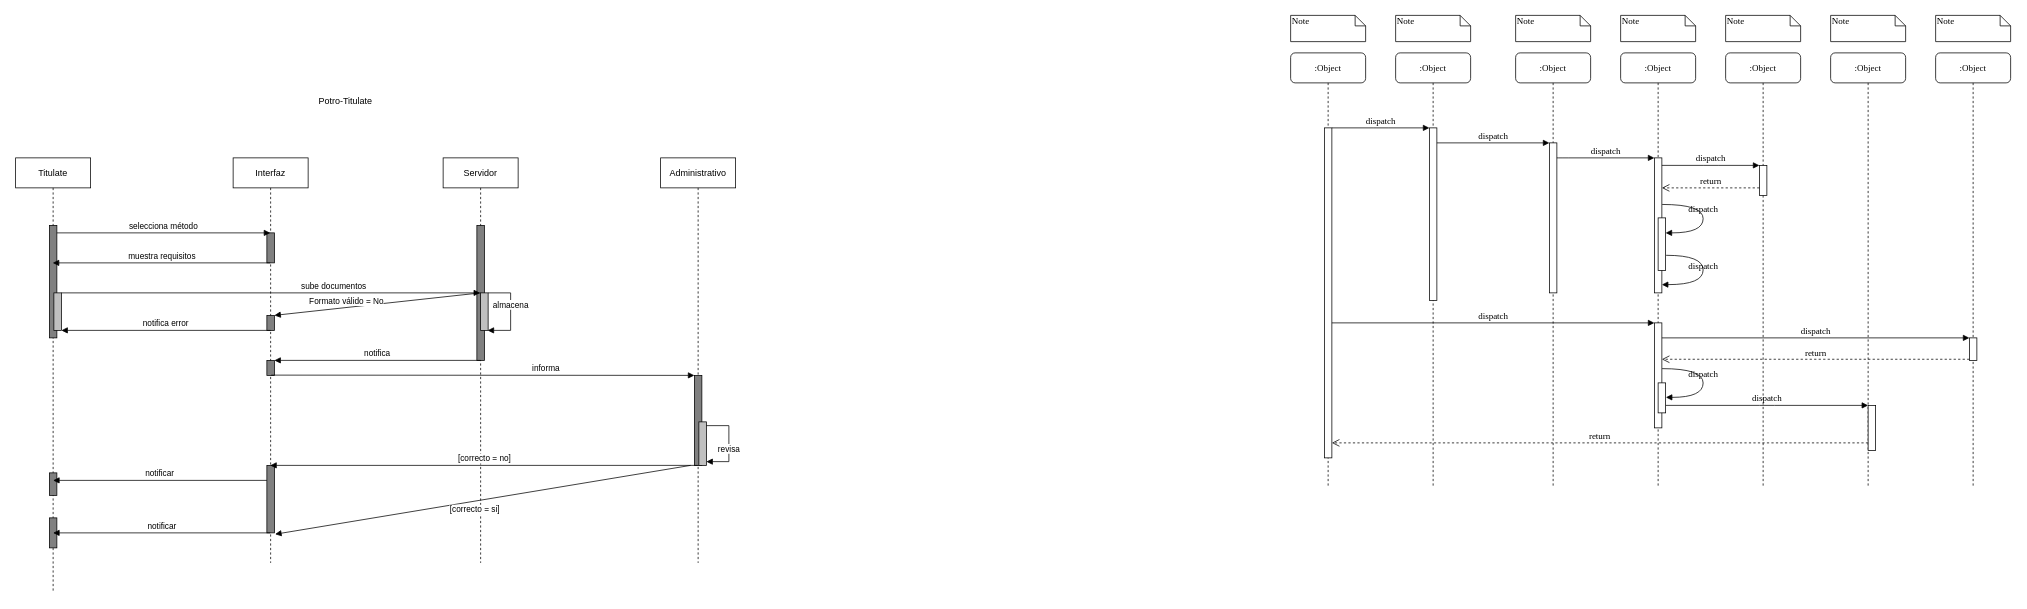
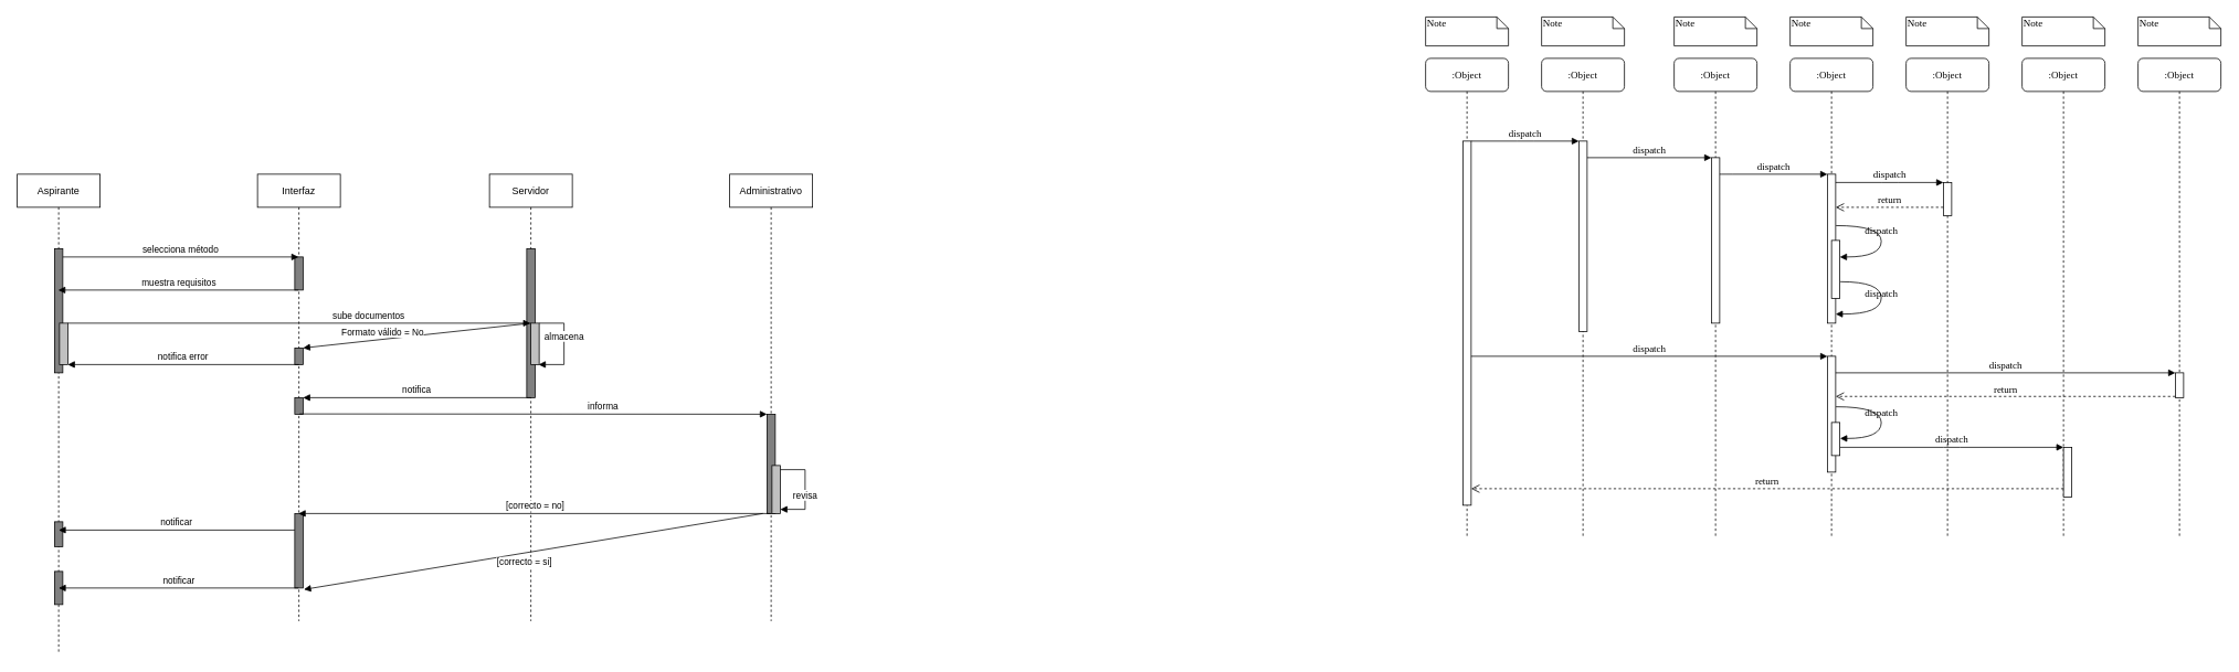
- <mxCell id="39" value="Potro-Titulate" style="text;html=1;align=center;verticalAlign=middle;whiteSpace=wrap;rounded=0;" parent="1" vertex="1"><mxGeometry x="410" y="120" width="100" height="30" as="geometry" /></mxCell>
- <mxCell id="52" value="Titulate" style="shape=umlLifeline;perimeter=lifelinePerimeter;whiteSpace=wrap;html=1;container=1;dropTarget=0;collapsible=0;recursiveResize=0;outlineConnect=0;portConstraint=eastwest;newEdgeStyle={&quot;edgeStyle&quot;:&quot;elbowEdgeStyle&quot;,&quot;elbow&quot;:&quot;vertical&quot;,&quot;curved&quot;:0,&quot;rounded&quot;:0};" vertex="1" parent="1"><mxGeometry x="20" y="210" width="100" height="580" as="geometry" /></mxCell>
+ <mxCell id="52" value="Aspirante" style="shape=umlLifeline;perimeter=lifelinePerimeter;whiteSpace=wrap;html=1;container=1;dropTarget=0;collapsible=0;recursiveResize=0;outlineConnect=0;portConstraint=eastwest;newEdgeStyle={&quot;edgeStyle&quot;:&quot;elbowEdgeStyle&quot;,&quot;elbow&quot;:&quot;vertical&quot;,&quot;curved&quot;:0,&quot;rounded&quot;:0};" vertex="1" parent="1"><mxGeometry x="20" y="210" width="100" height="580" as="geometry" /></mxCell>
